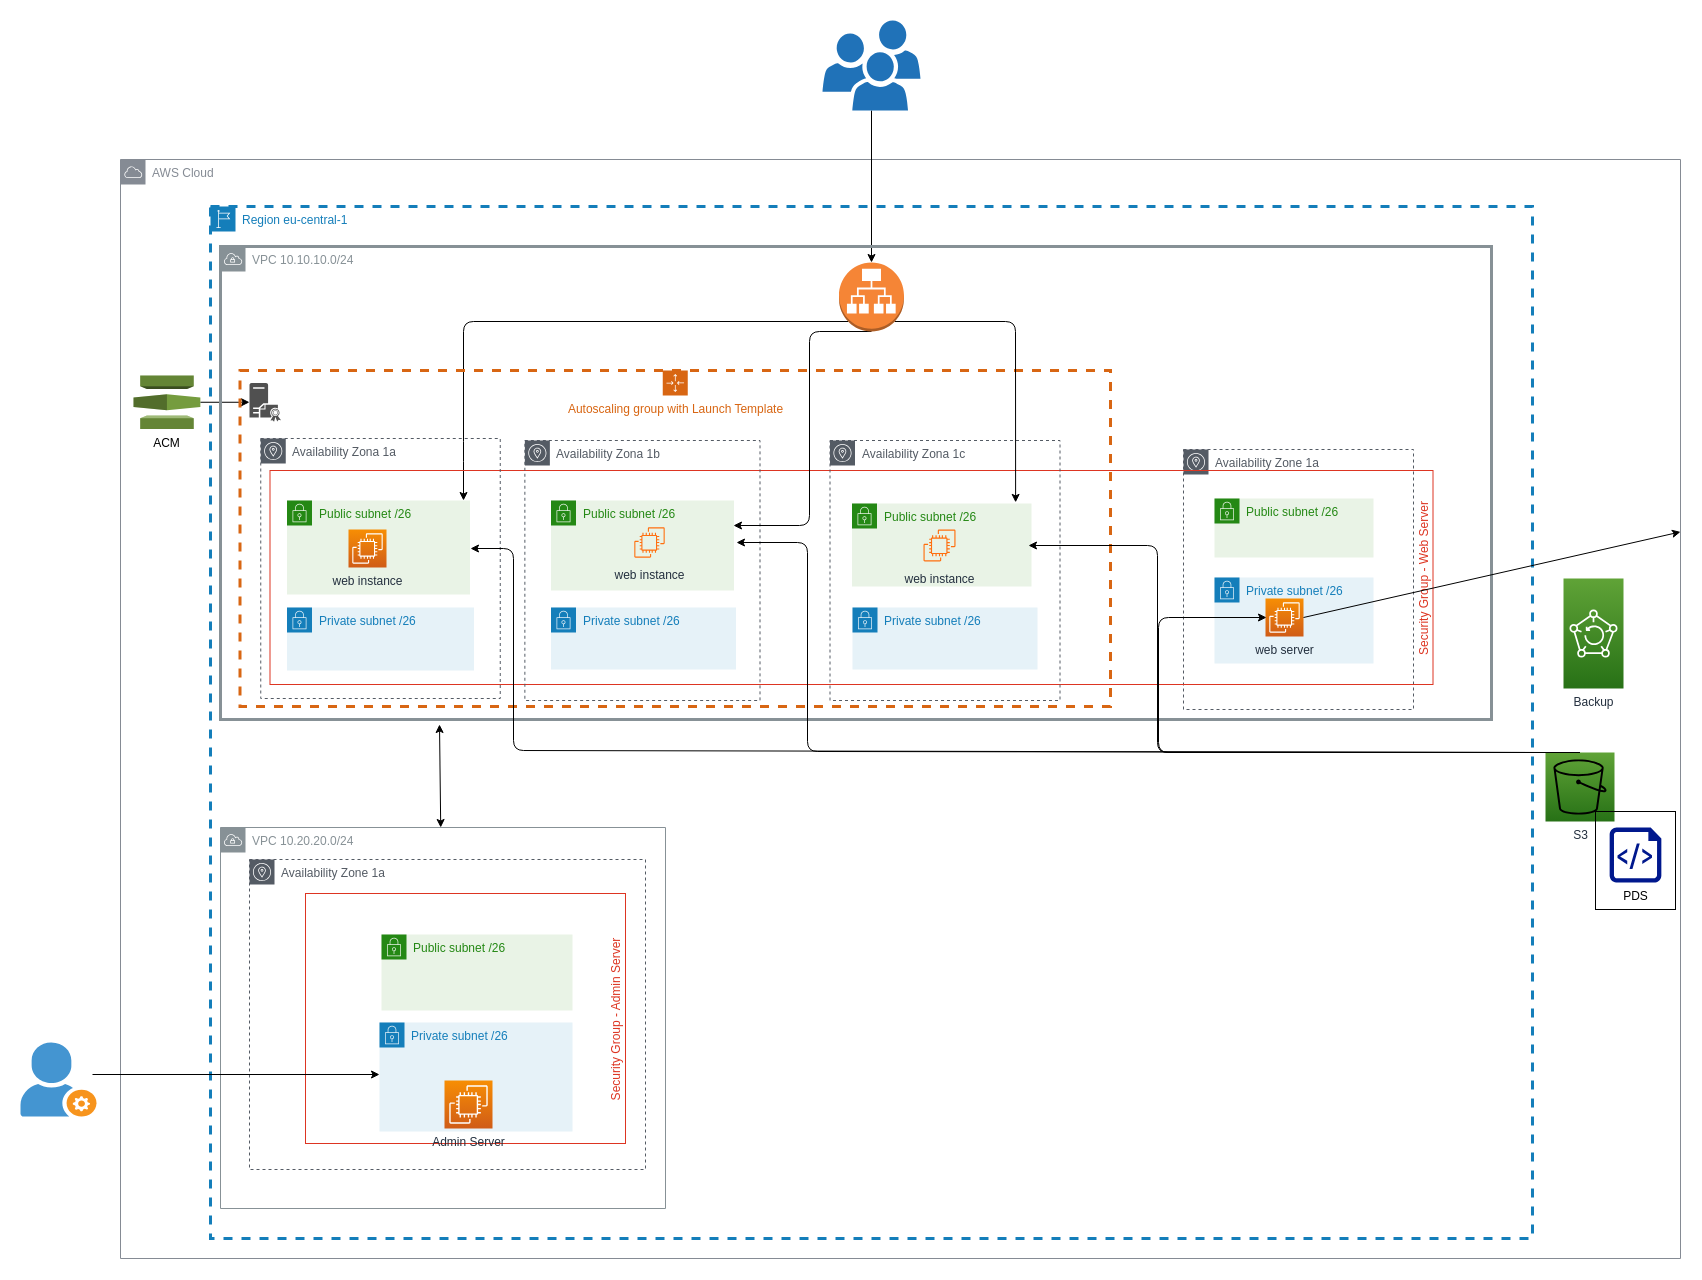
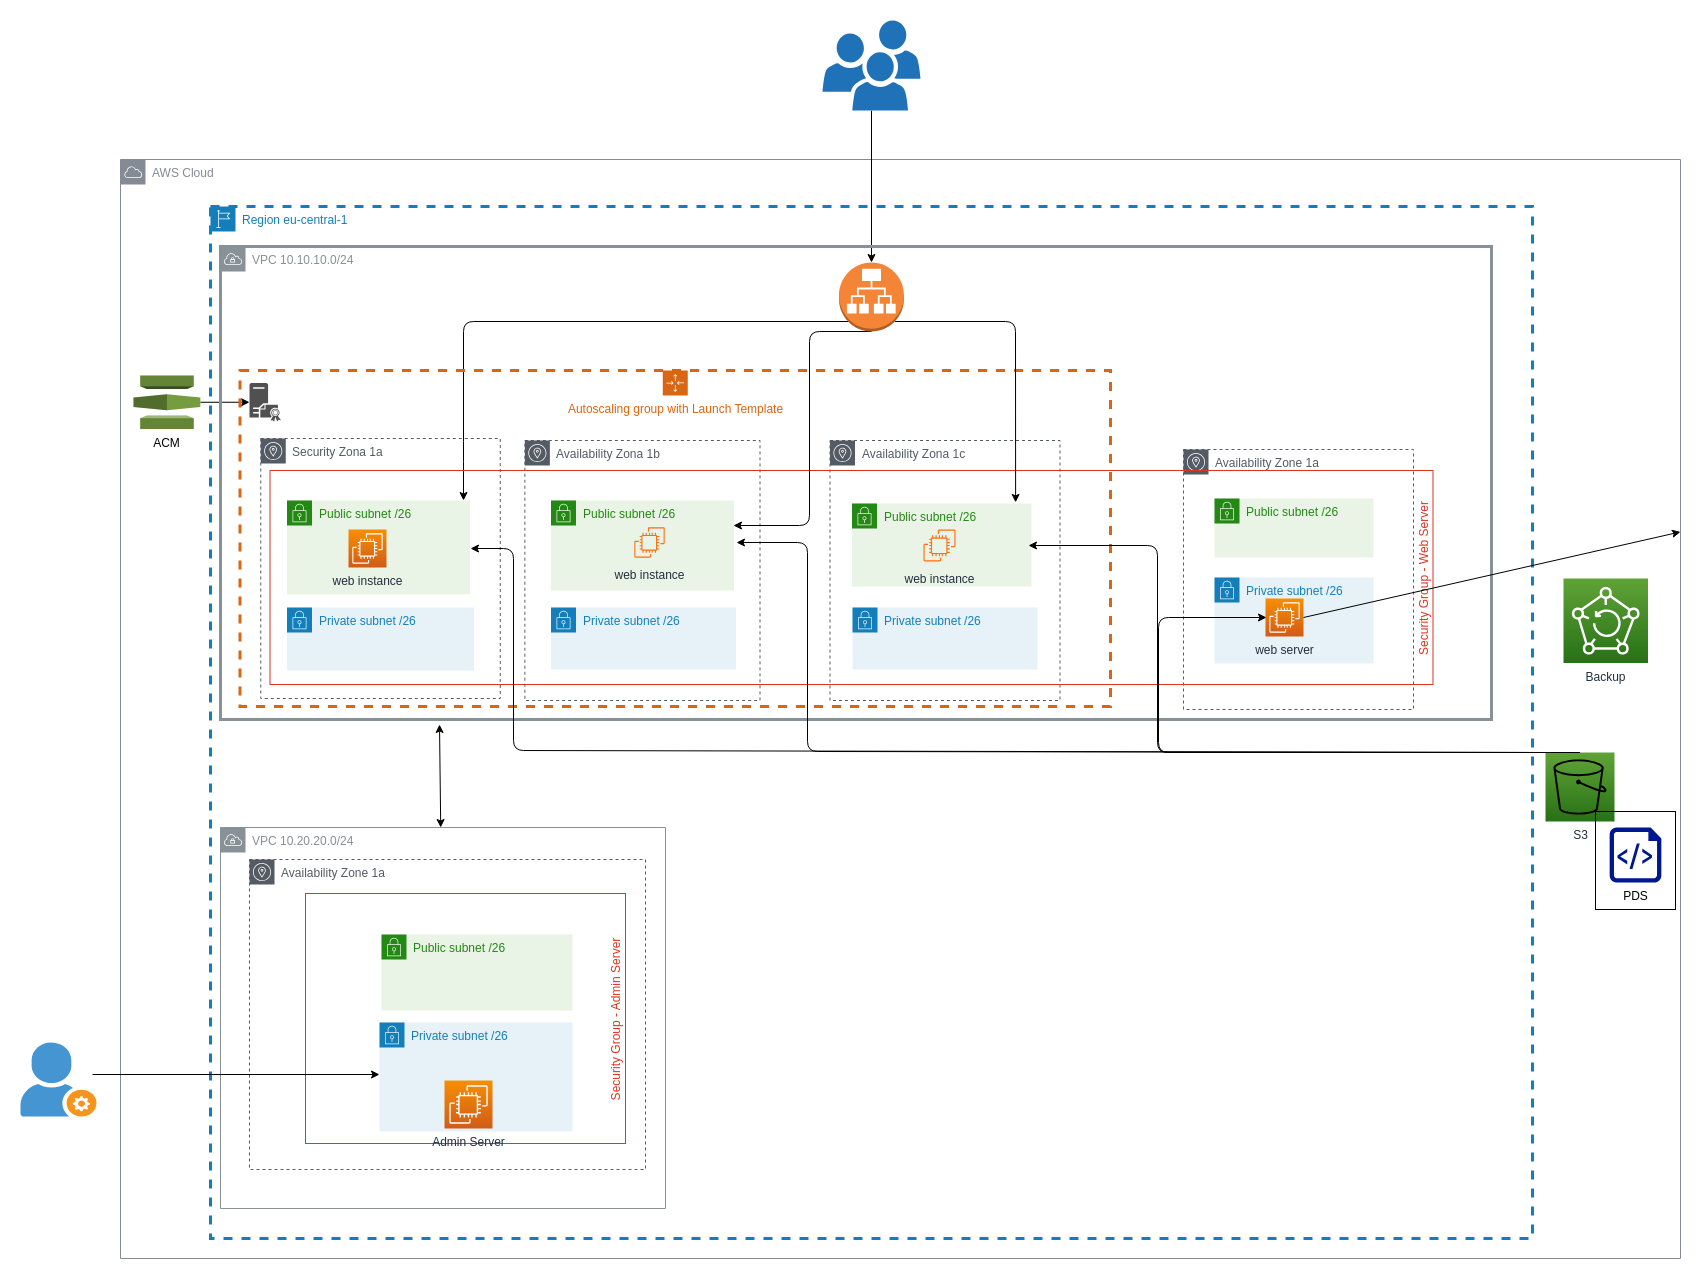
- <mxCell id="22" value="Availability Zona 1a" style="sketch=0;outlineConnect=0;gradientColor=none;html=1;whiteSpace=wrap;fontSize=12;fontStyle=0;shape=mxgraph.aws4.group;grIcon=mxgraph.aws4.group_availability_zone;strokeColor=#545B64;fillColor=none;verticalAlign=top;align=left;spacingLeft=30;fontColor=#545B64;dashed=1;" parent="18" vertex="1"><mxGeometry x="20.75" y="68" width="239.5" height="260" as="geometry" /></mxCell>
+ <mxCell id="22" value="Security Zona 1a" style="sketch=0;outlineConnect=0;gradientColor=none;html=1;whiteSpace=wrap;fontSize=12;fontStyle=0;shape=mxgraph.aws4.group;grIcon=mxgraph.aws4.group_availability_zone;strokeColor=#545B64;fillColor=none;verticalAlign=top;align=left;spacingLeft=30;fontColor=#545B64;dashed=1;" parent="18" vertex="1"><mxGeometry x="20.75" y="68" width="239.5" height="260" as="geometry" /></mxCell>
- <mxCell id="39" value="Backup" style="sketch=0;points=[[0,0,0],[0.25,0,0],[0.5,0,0],[0.75,0,0],[1,0,0],[0,1,0],[0.25,1,0],[0.5,1,0],[0.75,1,0],[1,1,0],[0,0.25,0],[0,0.5,0],[0,0.75,0],[1,0.25,0],[1,0.5,0],[1,0.75,0]];outlineConnect=0;fontColor=#232F3E;gradientColor=#60A337;gradientDirection=north;fillColor=#277116;strokeColor=#ffffff;dashed=0;verticalLabelPosition=bottom;verticalAlign=top;align=center;html=1;fontSize=12;fontStyle=0;aspect=fixed;shape=mxgraph.aws4.resourceIcon;resIcon=mxgraph.aws4.backup;" parent="1" vertex="1"><mxGeometry x="1563" y="578" width="60" height="110" as="geometry" /></mxCell>
+ <mxCell id="39" value="Backup" style="sketch=0;points=[[0,0,0],[0.25,0,0],[0.5,0,0],[0.75,0,0],[1,0,0],[0,1,0],[0.25,1,0],[0.5,1,0],[0.75,1,0],[1,1,0],[0,0.25,0],[0,0.5,0],[0,0.75,0],[1,0.25,0],[1,0.5,0],[1,0.75,0]];outlineConnect=0;fontColor=#232F3E;gradientColor=#60A337;gradientDirection=north;fillColor=#277116;strokeColor=#ffffff;dashed=0;verticalLabelPosition=bottom;verticalAlign=top;align=center;html=1;fontSize=12;fontStyle=0;aspect=fixed;shape=mxgraph.aws4.resourceIcon;resIcon=mxgraph.aws4.backup;" parent="1" vertex="1"><mxGeometry x="1563" y="578" width="84.5" height="84.5" as="geometry" /></mxCell>
